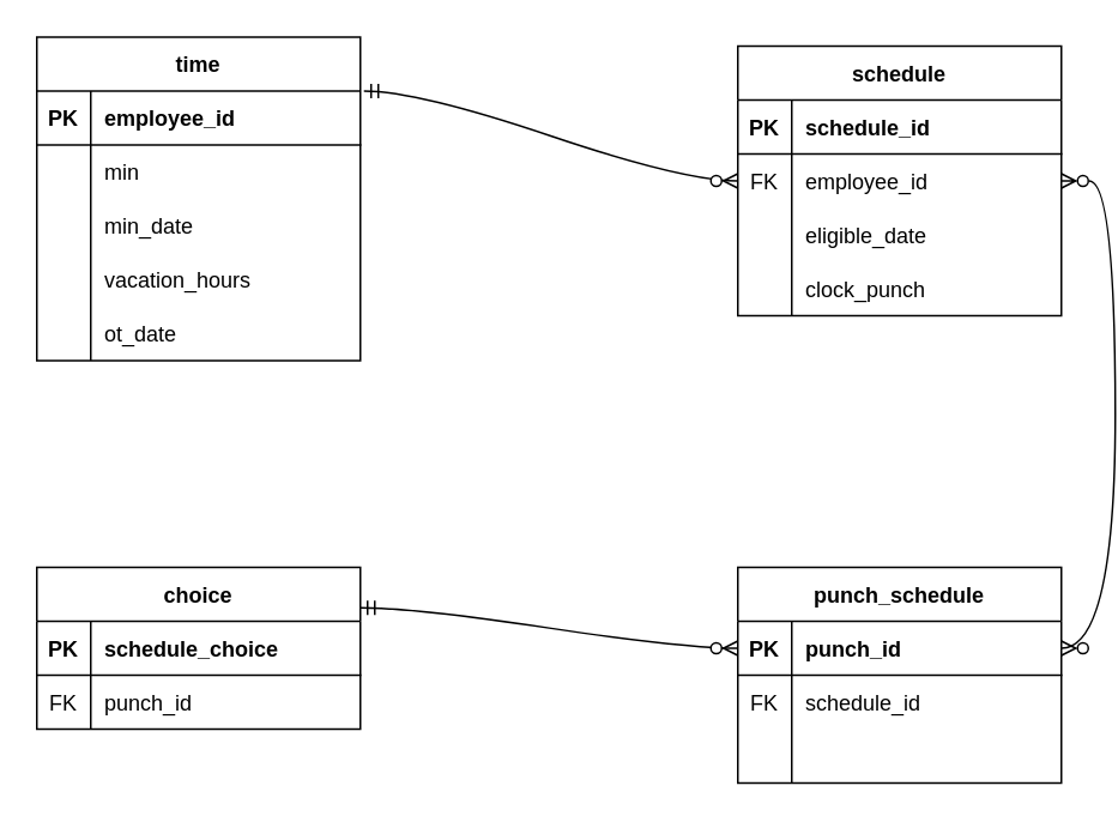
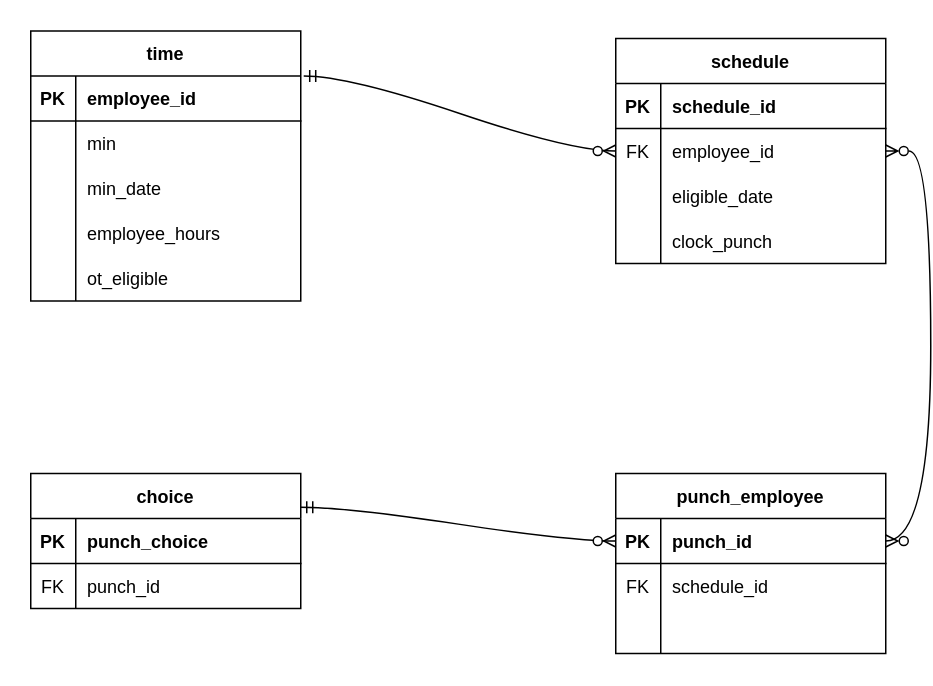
- <mxCell id="14" value="vacation_hours" style="shape=partialRectangle;connectable=0;fillColor=none;top=0;left=0;bottom=0;right=0;align=left;spacingLeft=6;overflow=hidden;strokeWidth=3;" parent="12" vertex="1"><mxGeometry x="30" width="150" height="30" as="geometry"><mxRectangle width="150" height="30" as="alternateBounds" /></mxGeometry></mxCell>
+ <mxCell id="14" value="employee_hours" style="shape=partialRectangle;connectable=0;fillColor=none;top=0;left=0;bottom=0;right=0;align=left;spacingLeft=6;overflow=hidden;strokeWidth=3;" parent="12" vertex="1"><mxGeometry x="30" width="150" height="30" as="geometry"><mxRectangle width="150" height="30" as="alternateBounds" /></mxGeometry></mxCell>
- <mxCell id="17" value="ot_date" style="shape=partialRectangle;connectable=0;fillColor=none;top=0;left=0;bottom=0;right=0;align=left;spacingLeft=6;overflow=hidden;" parent="15" vertex="1"><mxGeometry x="30" width="150" height="30" as="geometry"><mxRectangle width="150" height="30" as="alternateBounds" /></mxGeometry></mxCell>
+ <mxCell id="17" value="ot_eligible" style="shape=partialRectangle;connectable=0;fillColor=none;top=0;left=0;bottom=0;right=0;align=left;spacingLeft=6;overflow=hidden;" parent="15" vertex="1"><mxGeometry x="30" width="150" height="30" as="geometry"><mxRectangle width="150" height="30" as="alternateBounds" /></mxGeometry></mxCell>
- <mxCell id="25" value="punch_schedule" style="shape=table;startSize=30;container=1;collapsible=1;childLayout=tableLayout;fixedRows=1;rowLines=0;fontStyle=1;align=center;resizeLast=1;strokeWidth=1;" parent="1" vertex="1"><mxGeometry x="410" y="315" width="180" height="120" as="geometry" /></mxCell>
+ <mxCell id="25" value="punch_employee" style="shape=table;startSize=30;container=1;collapsible=1;childLayout=tableLayout;fixedRows=1;rowLines=0;fontStyle=1;align=center;resizeLast=1;strokeWidth=1;" parent="1" vertex="1"><mxGeometry x="410" y="315" width="180" height="120" as="geometry" /></mxCell>
- <mxCell id="21" value="schedule_choice" style="shape=partialRectangle;connectable=0;fillColor=none;top=0;left=0;bottom=0;right=0;align=left;spacingLeft=6;fontStyle=1;overflow=hidden;" parent="19" vertex="1"><mxGeometry x="30" width="150" height="30" as="geometry"><mxRectangle width="150" height="30" as="alternateBounds" /></mxGeometry></mxCell>
+ <mxCell id="21" value="punch_choice" style="shape=partialRectangle;connectable=0;fillColor=none;top=0;left=0;bottom=0;right=0;align=left;spacingLeft=6;fontStyle=1;overflow=hidden;" parent="19" vertex="1"><mxGeometry x="30" width="150" height="30" as="geometry"><mxRectangle width="150" height="30" as="alternateBounds" /></mxGeometry></mxCell>
